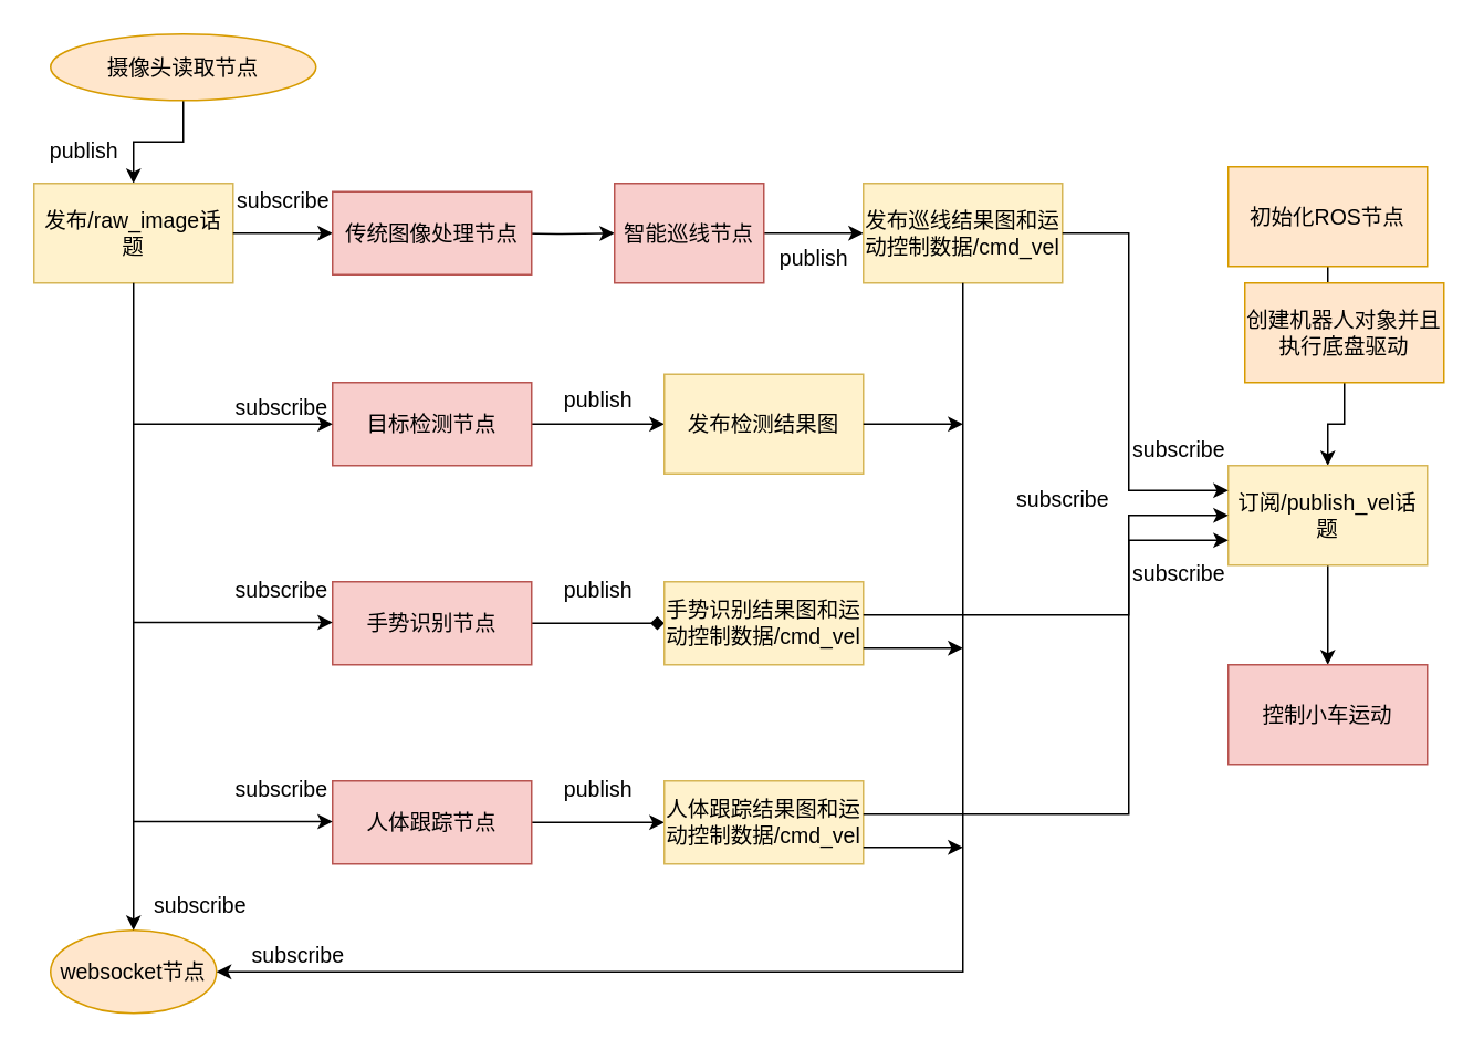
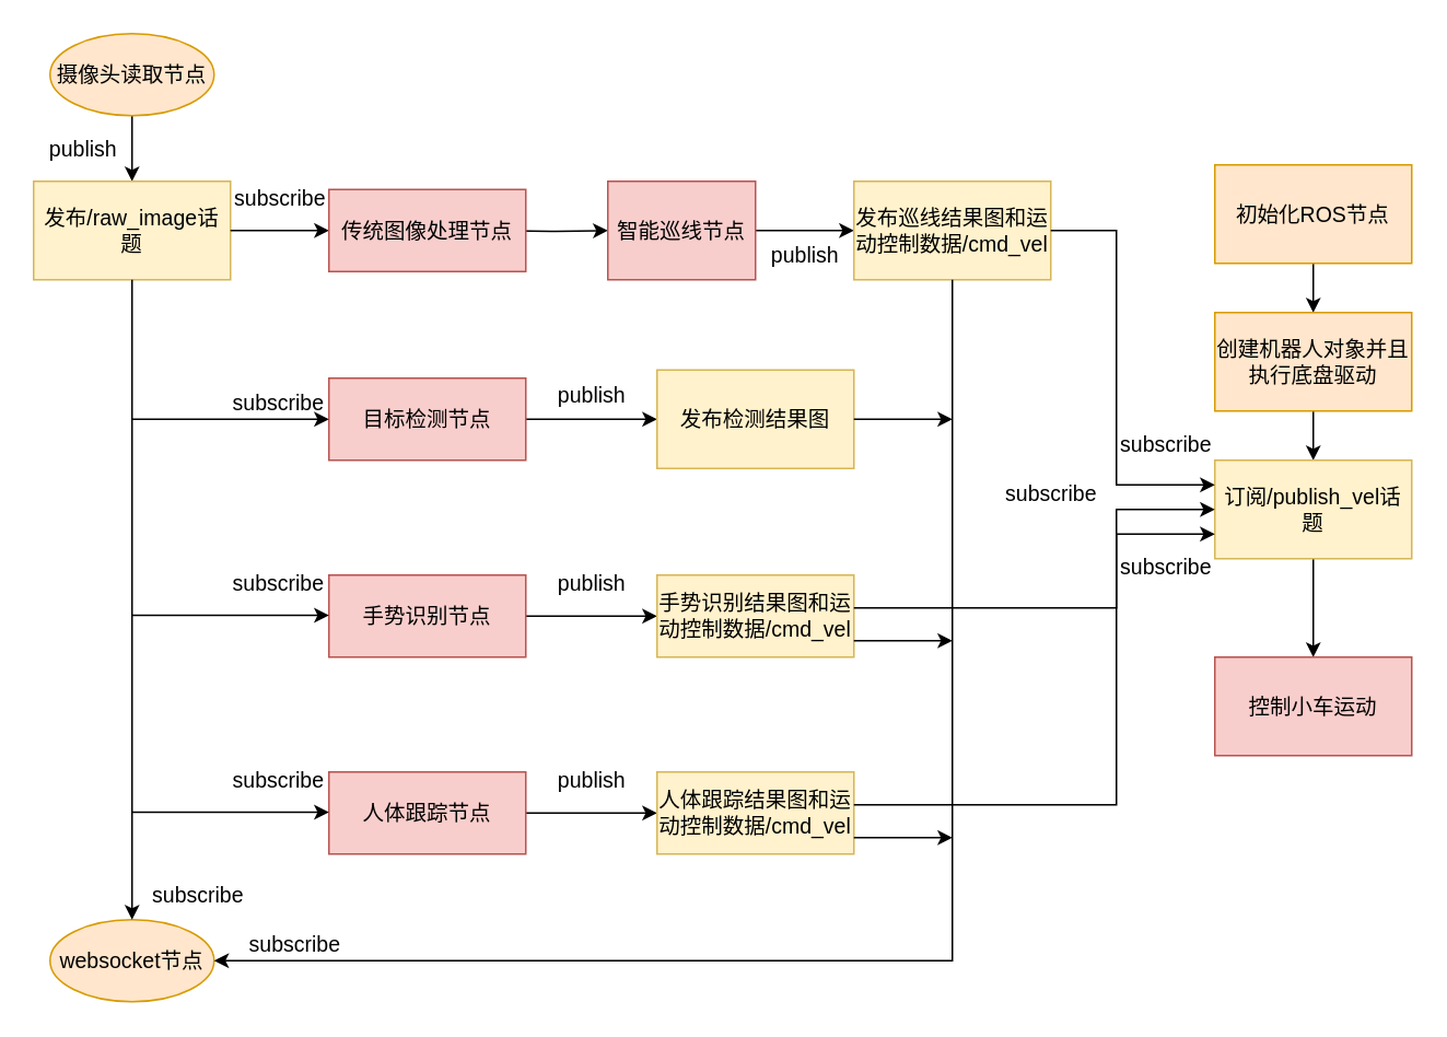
- <mxCell id="3" value="摄像头读取节点" style="ellipse;whiteSpace=wrap;html=1;fillColor=#ffe6cc;strokeColor=#d79b00;fontSize=13;" parent="1" vertex="1"><mxGeometry x="30" y="20" width="160" height="40" as="geometry" /></mxCell>
+ <mxCell id="3" value="摄像头读取节点" style="ellipse;whiteSpace=wrap;html=1;fillColor=#ffe6cc;strokeColor=#d79b00;fontSize=13;" parent="1" vertex="1"><mxGeometry x="30" y="20" width="100" height="50" as="geometry" /></mxCell>
- <mxCell id="17" value="创建机器人对象并且执行底盘驱动" style="whiteSpace=wrap;html=1;fillColor=#ffe6cc;strokeColor=#d79b00;fontSize=13;" parent="1" vertex="1"><mxGeometry x="750" y="170" width="120" height="60" as="geometry" /></mxCell>
+ <mxCell id="17" value="创建机器人对象并且执行底盘驱动" style="whiteSpace=wrap;html=1;fillColor=#ffe6cc;strokeColor=#d79b00;fontSize=13;" parent="1" vertex="1"><mxGeometry x="740" y="190" width="120" height="60" as="geometry" /></mxCell>
- <mxCell id="27" value="" style="edgeStyle=orthogonalEdgeStyle;rounded=0;orthogonalLoop=1;jettySize=auto;html=1;fontSize=13;endArrow=diamond;" parent="1" source="28" target="34" edge="1"><mxGeometry relative="1" as="geometry" /></mxCell>
+ <mxCell id="27" value="" style="edgeStyle=orthogonalEdgeStyle;rounded=0;orthogonalLoop=1;jettySize=auto;html=1;fontSize=13;" parent="1" source="28" target="34" edge="1"><mxGeometry relative="1" as="geometry" /></mxCell>
